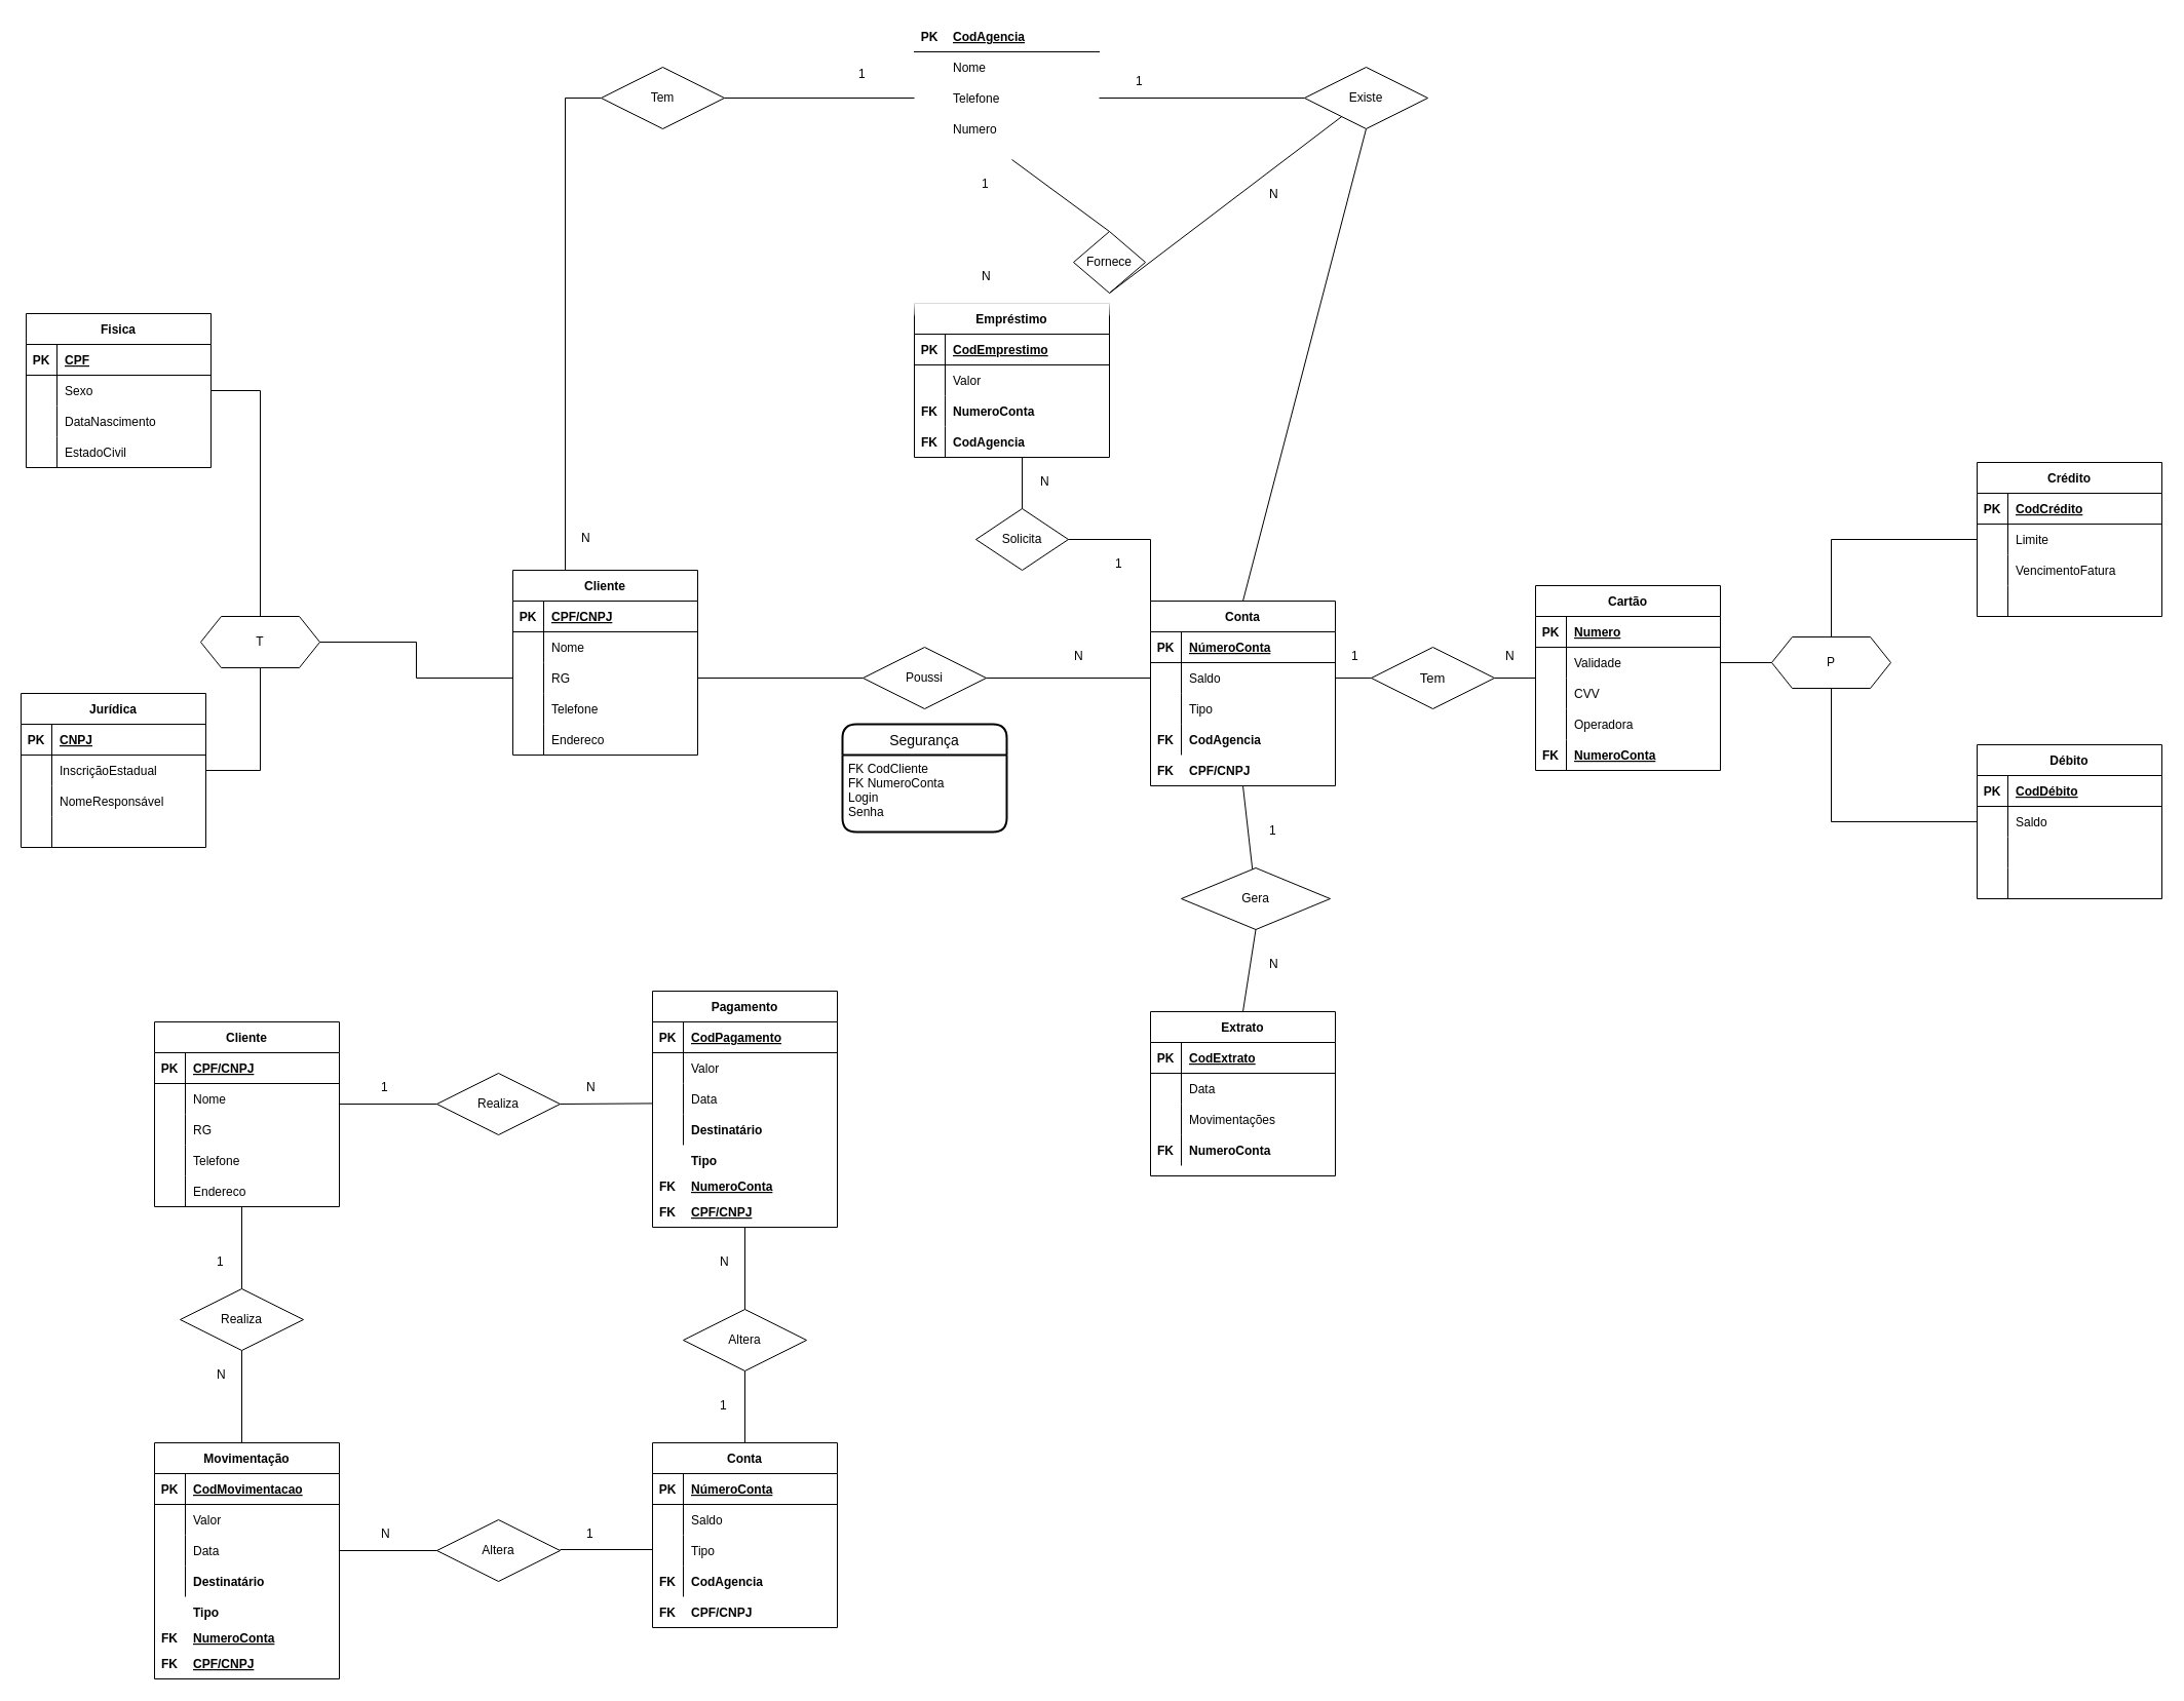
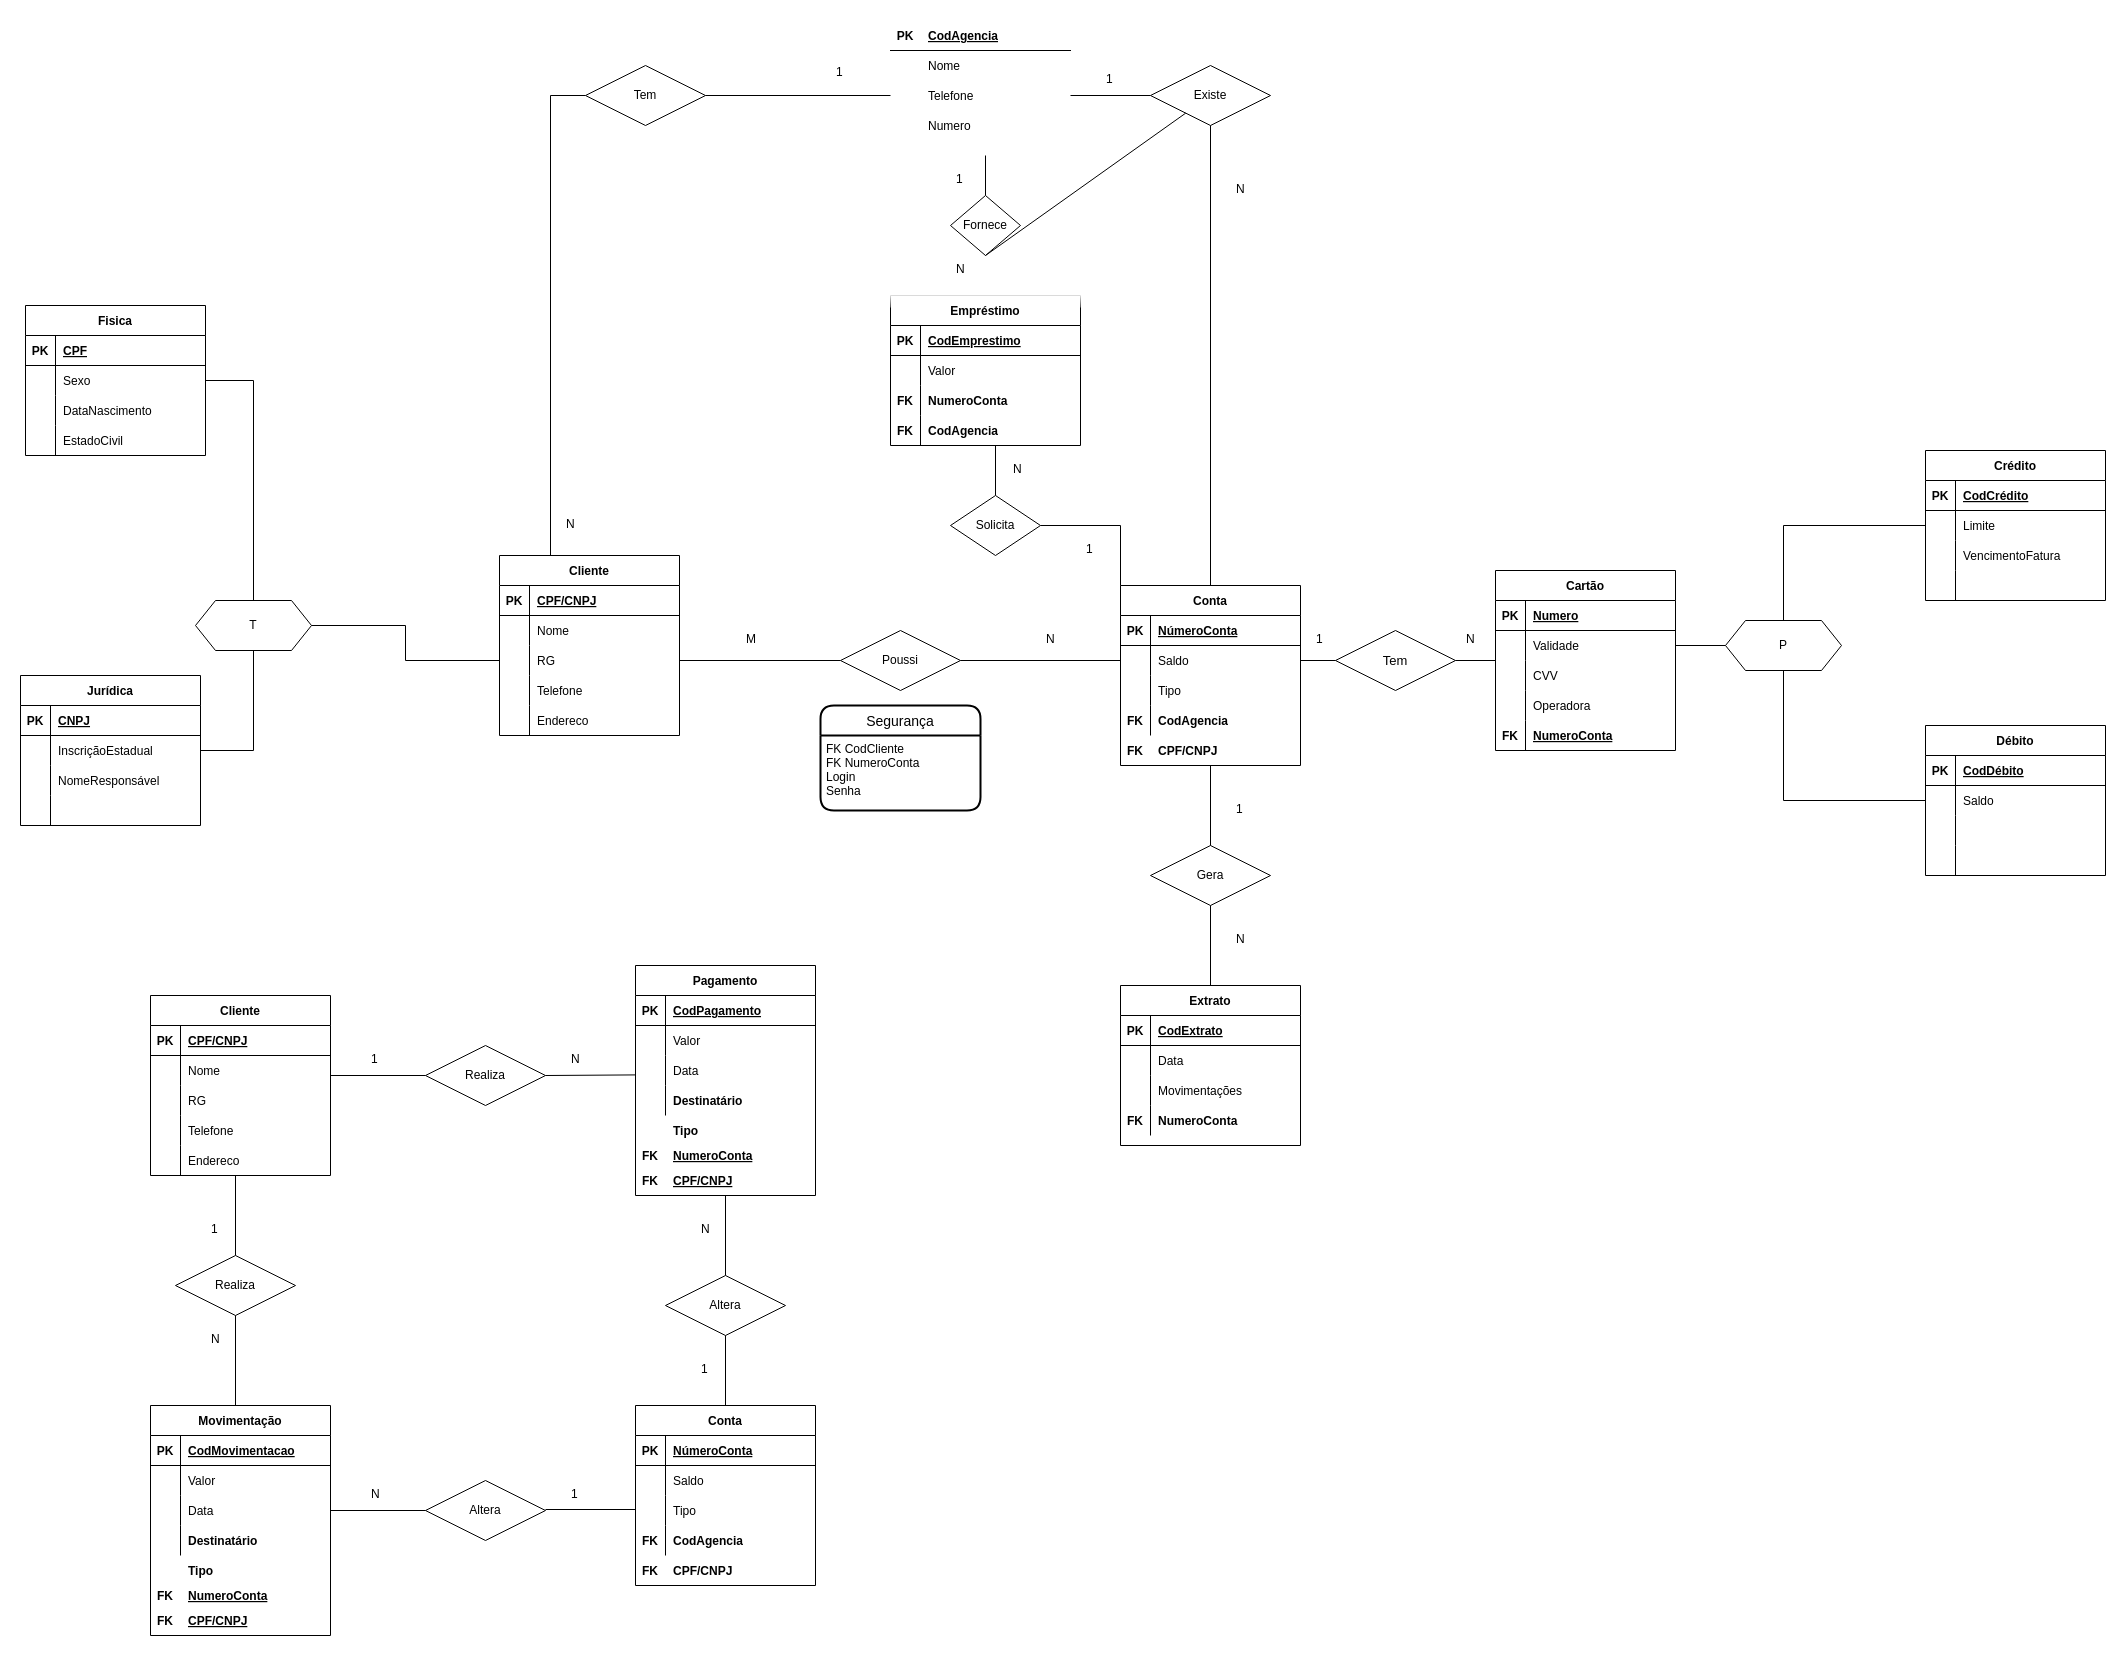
- <mxCell id="71" value="Existe" style="shape=rhombus;perimeter=rhombusPerimeter;whiteSpace=wrap;html=1;align=center;" vertex="1" parent="1"><mxGeometry x="1270" y="65" width="120" height="60" as="geometry" /></mxCell>
+ <mxCell id="71" value="Existe" style="shape=rhombus;perimeter=rhombusPerimeter;whiteSpace=wrap;html=1;align=center;" vertex="1" parent="1"><mxGeometry x="1150" y="65" width="120" height="60" as="geometry" /></mxCell>
- <mxCell id="96" value="Fornece" style="shape=rhombus;perimeter=rhombusPerimeter;whiteSpace=wrap;html=1;align=center;glass=1;gradientColor=#ffffff;" vertex="1" parent="1"><mxGeometry x="1045" y="225" width="70" height="60" as="geometry" /></mxCell>
+ <mxCell id="96" value="Fornece" style="shape=rhombus;perimeter=rhombusPerimeter;whiteSpace=wrap;html=1;align=center;glass=1;gradientColor=#ffffff;" vertex="1" parent="1"><mxGeometry x="950" y="195" width="70" height="60" as="geometry" /></mxCell>
+ <mxCell id="51" value="M" style="text;strokeColor=none;fillColor=none;spacingLeft=4;spacingRight=4;overflow=hidden;rotatable=0;points=[[0,0.5],[1,0.5]];portConstraint=eastwest;fontSize=12;" vertex="1" parent="1"><mxGeometry x="740" y="625" width="20" height="30" as="geometry" /></mxCell>
- <mxCell id="48" value="Gera" style="shape=rhombus;perimeter=rhombusPerimeter;whiteSpace=wrap;html=1;align=center;gradientColor=#ffffff;" vertex="1" parent="1"><mxGeometry x="1150" y="845" width="145" height="60" as="geometry" /></mxCell>
+ <mxCell id="48" value="Gera" style="shape=rhombus;perimeter=rhombusPerimeter;whiteSpace=wrap;html=1;align=center;gradientColor=#ffffff;" vertex="1" parent="1"><mxGeometry x="1150" y="845" width="120" height="60" as="geometry" /></mxCell>
